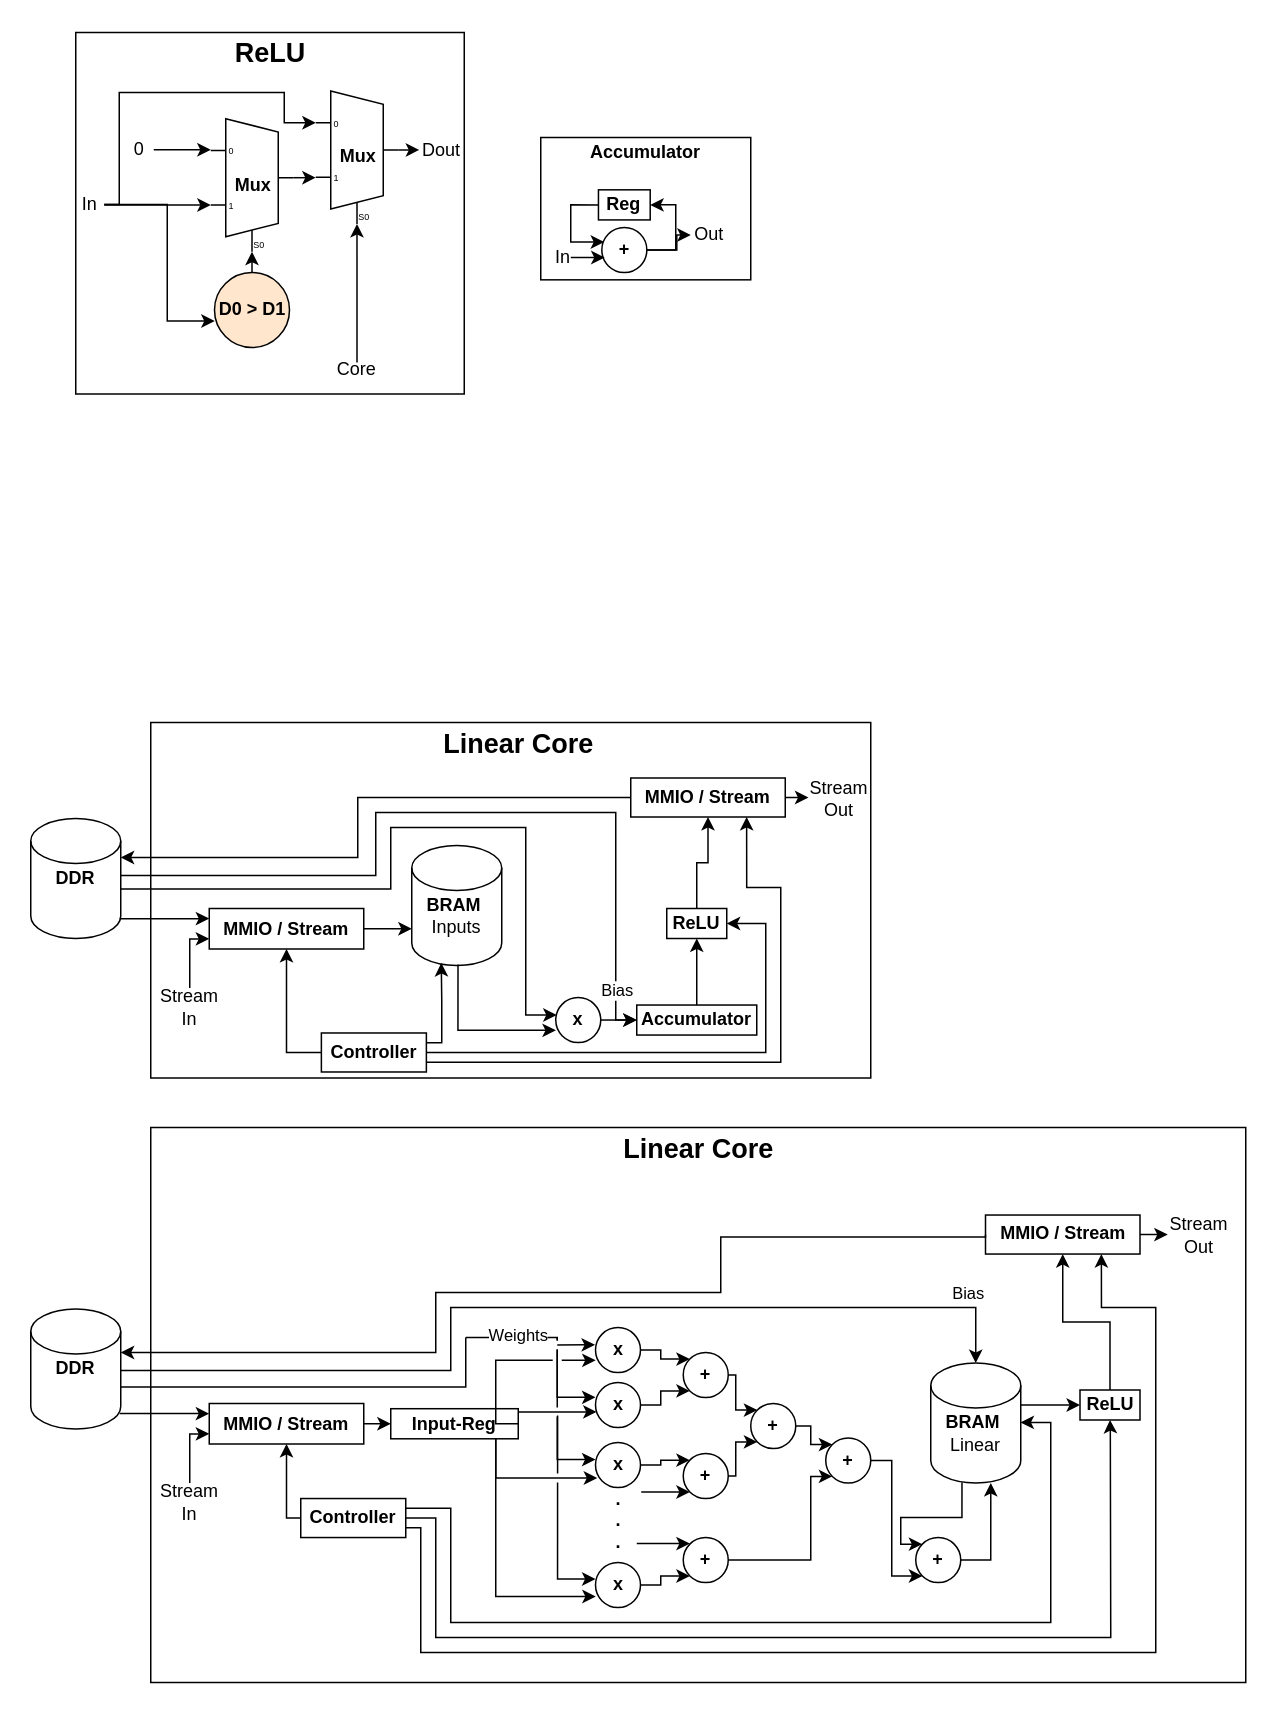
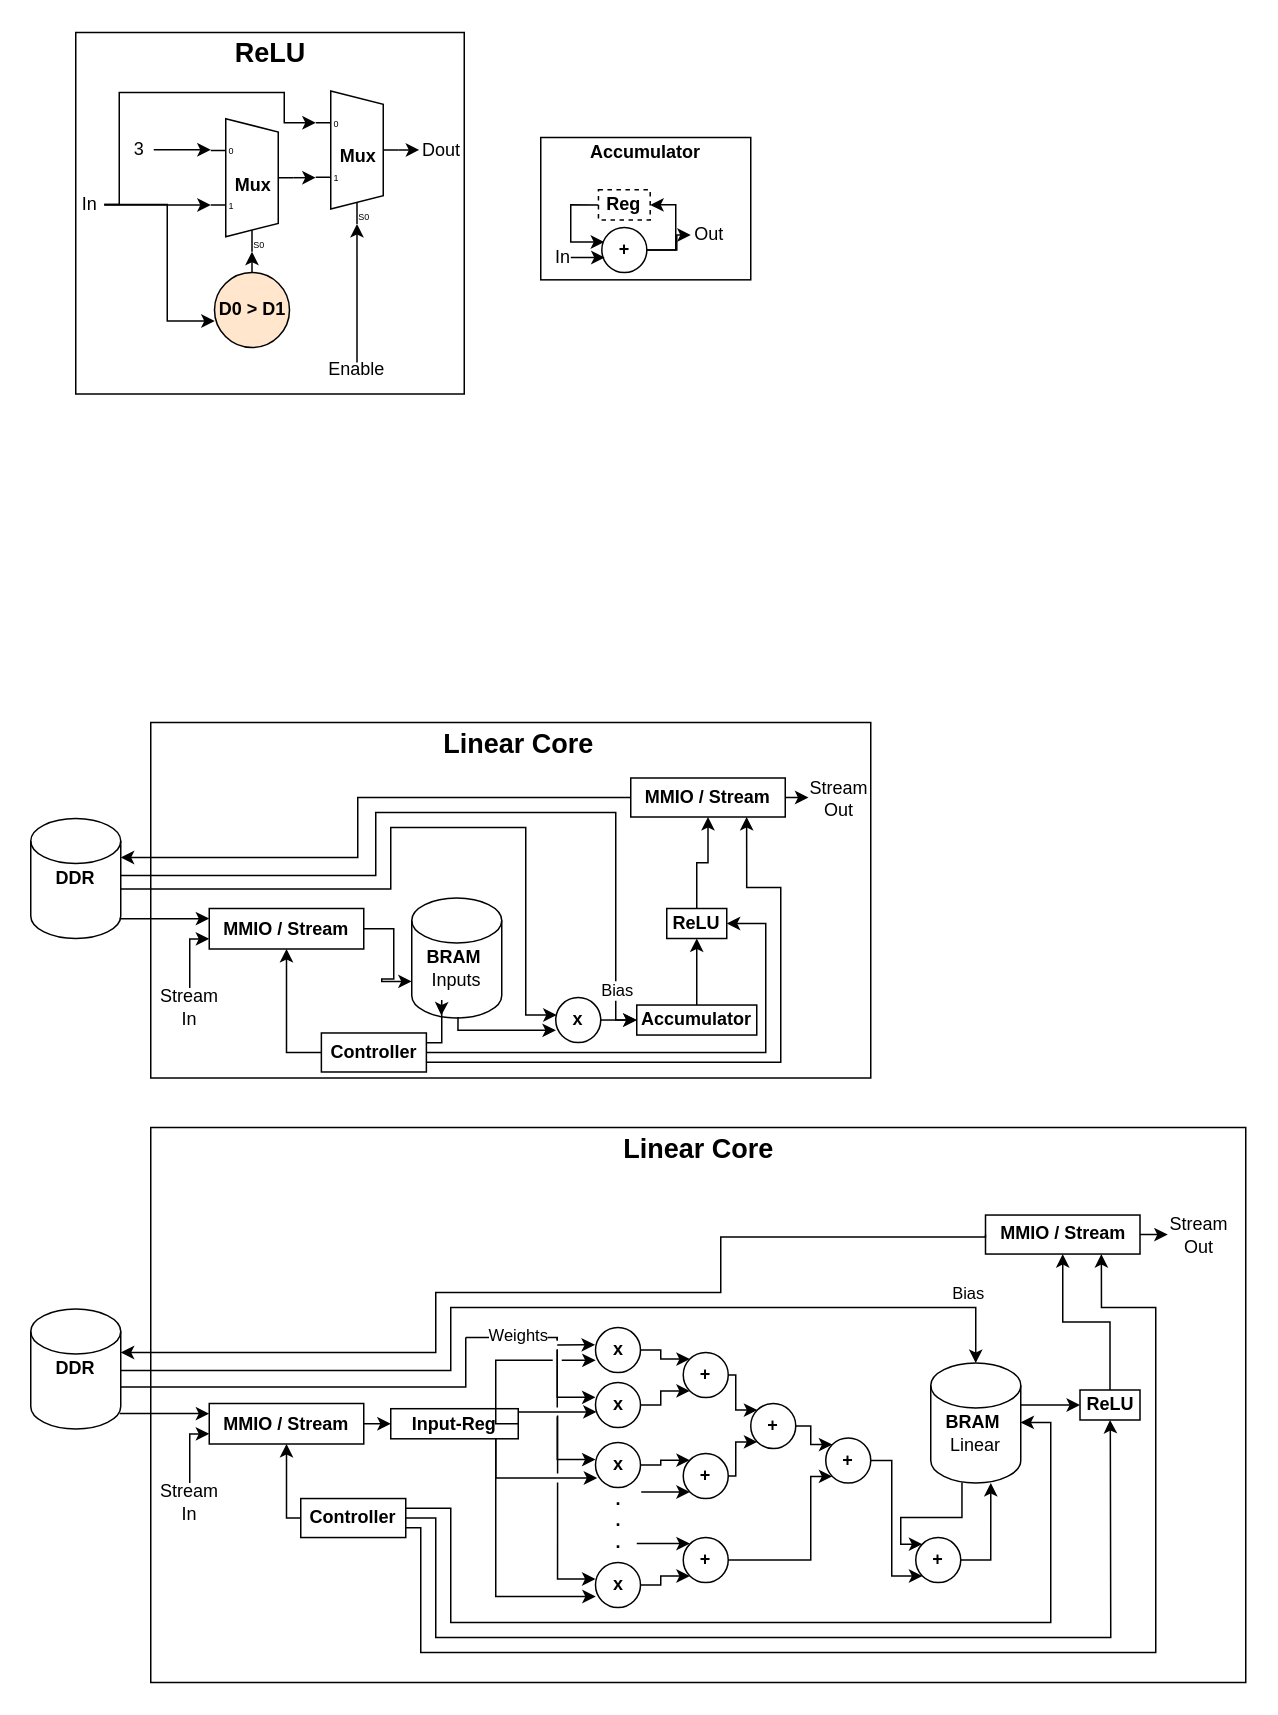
- <mxCell id="46" value="0" style="text;html=1;strokeColor=none;fillColor=none;align=center;verticalAlign=middle;whiteSpace=wrap;shadow=0;" parent="42" vertex="1"><mxGeometry x="33" y="73.856" width="19" height="8.673" as="geometry" /></mxCell>
+ <mxCell id="46" value="3" style="text;html=1;strokeColor=none;fillColor=none;align=center;verticalAlign=middle;whiteSpace=wrap;shadow=0;" parent="42" vertex="1"><mxGeometry x="33" y="73.856" width="19" height="8.673" as="geometry" /></mxCell>
- <mxCell id="4" value="&lt;b&gt;Reg&lt;/b&gt;" style="whiteSpace=wrap;html=1;shadow=0;arcSize=2;" parent="2" vertex="1"><mxGeometry x="38.47" y="34.89" width="34.5" height="20.06" as="geometry" /></mxCell>
+ <mxCell id="4" value="&lt;b&gt;Reg&lt;/b&gt;" style="whiteSpace=wrap;html=1;shadow=0;arcSize=2;dashed=1;" parent="2" vertex="1"><mxGeometry x="38.47" y="34.89" width="34.5" height="20.06" as="geometry" /></mxCell>
- <mxCell id="57" value="Core" style="text;html=1;strokeColor=none;fillColor=none;align=center;verticalAlign=middle;whiteSpace=wrap;shadow=0;" parent="42" vertex="1"><mxGeometry x="166" y="220.004" width="43" height="9.64" as="geometry" /></mxCell>
+ <mxCell id="57" value="Enable" style="text;html=1;strokeColor=none;fillColor=none;align=center;verticalAlign=middle;whiteSpace=wrap;shadow=0;" parent="42" vertex="1"><mxGeometry x="166" y="220.004" width="43" height="9.64" as="geometry" /></mxCell>
- <mxCell id="20" value="&lt;b&gt;&lt;br&gt;BRAM&amp;nbsp;&lt;br&gt;&lt;/b&gt;Inputs" style="shape=cylinder2;whiteSpace=wrap;html=1;boundedLbl=1;backgroundOutline=1;size=15;" parent="13" vertex="1"><mxGeometry x="254" y="82" width="60" height="80" as="geometry" /></mxCell>
+ <mxCell id="20" value="&lt;b&gt;&lt;br&gt;BRAM&amp;nbsp;&lt;br&gt;&lt;/b&gt;Inputs" style="shape=cylinder2;whiteSpace=wrap;html=1;boundedLbl=1;backgroundOutline=1;size=15;" parent="13" vertex="1"><mxGeometry x="254" y="117" width="60" height="80" as="geometry" /></mxCell>
